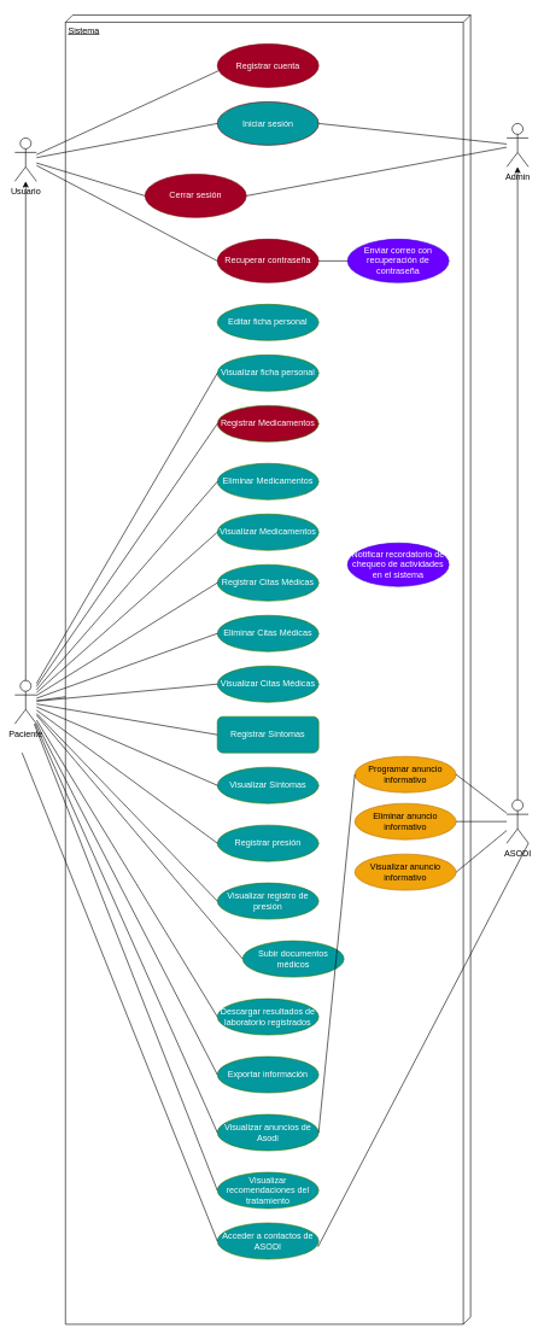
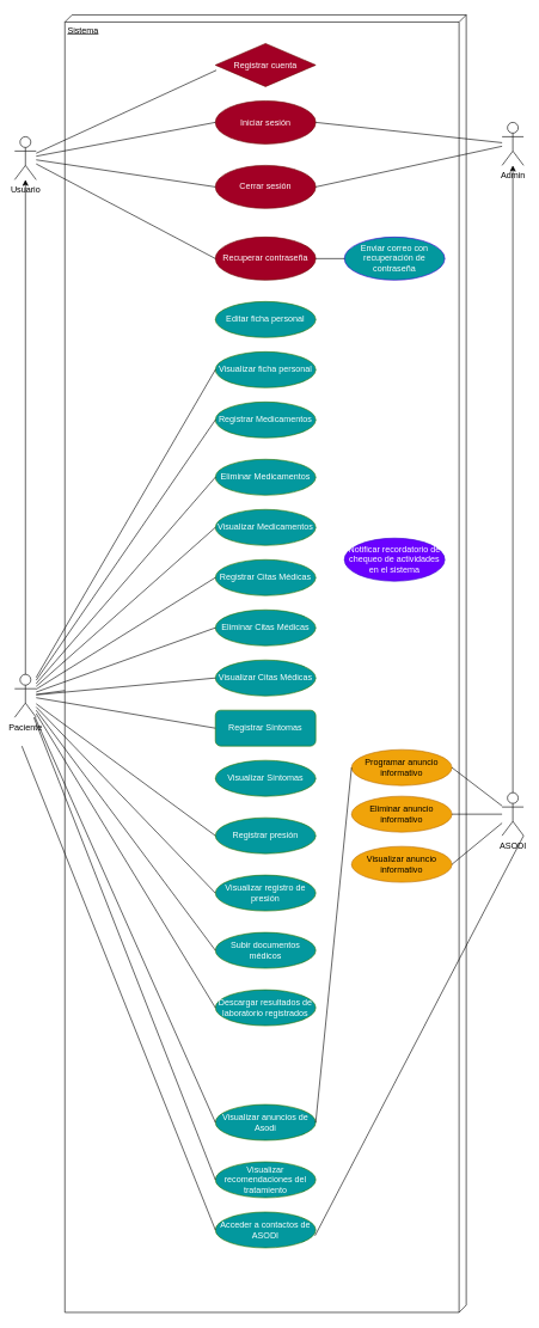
- <mxCell id="4" value="Registrar cuenta" style="ellipse;whiteSpace=wrap;html=1;fillColor=#a20025;strokeColor=#6F0000;fontColor=#ffffff;" vertex="1" parent="1"><mxGeometry x="300" y="60" width="140" height="60" as="geometry" /></mxCell>
+ <mxCell id="4" value="Registrar cuenta" style="rhombus;whiteSpace=wrap;html=1;fillColor=#a20025;strokeColor=#6F0000;fontColor=#ffffff;" vertex="1" parent="1"><mxGeometry x="300" y="60" width="140" height="60" as="geometry" /></mxCell>
- <mxCell id="5" value="Iniciar sesión" style="ellipse;whiteSpace=wrap;html=1;fillColor=#03989e;fontColor=#ffffff;strokeColor=#6F0000;" vertex="1" parent="1"><mxGeometry x="300" y="140" width="140" height="60" as="geometry" /></mxCell>
+ <mxCell id="5" value="Iniciar sesión" style="ellipse;whiteSpace=wrap;html=1;fillColor=#a20025;fontColor=#ffffff;strokeColor=#6F0000;" vertex="1" parent="1"><mxGeometry x="300" y="140" width="140" height="60" as="geometry" /></mxCell>
- <mxCell id="33" value="Cerrar sesión" style="ellipse;whiteSpace=wrap;html=1;fillColor=#a20025;fontColor=#ffffff;strokeColor=#6F0000;" vertex="1" parent="1"><mxGeometry x="200" y="240" width="140" height="60" as="geometry" /></mxCell>
+ <mxCell id="33" value="Cerrar sesión" style="ellipse;whiteSpace=wrap;html=1;fillColor=#a20025;fontColor=#ffffff;strokeColor=#6F0000;" vertex="1" parent="1"><mxGeometry x="300" y="230" width="140" height="60" as="geometry" /></mxCell>
- <mxCell id="18" value="Enviar correo con recuperación de contraseña" style="ellipse;whiteSpace=wrap;html=1;fillColor=#6a00ff;fontColor=#ffffff;strokeColor=#3700CC;" vertex="1" parent="1"><mxGeometry x="480" y="330" width="140" height="60" as="geometry" /></mxCell>
+ <mxCell id="18" value="Enviar correo con recuperación de contraseña" style="ellipse;whiteSpace=wrap;html=1;fillColor=#03989e;fontColor=#ffffff;strokeColor=#3700CC;" vertex="1" parent="1"><mxGeometry x="480" y="330" width="140" height="60" as="geometry" /></mxCell>
- <mxCell id="9" value="Registrar Medicamentos" style="ellipse;whiteSpace=wrap;html=1;fillColor=#a20025;fontColor=#ffffff;strokeColor=#2D7600;" vertex="1" parent="1"><mxGeometry x="300" y="560" width="140" height="50" as="geometry" /></mxCell>
+ <mxCell id="9" value="Registrar Medicamentos" style="ellipse;whiteSpace=wrap;html=1;fillColor=#03989E;fontColor=#ffffff;strokeColor=#2D7600;" vertex="1" parent="1"><mxGeometry x="300" y="560" width="140" height="50" as="geometry" /></mxCell>
- <mxCell id="48" value="" style="endArrow=none;html=1;rounded=0;exitX=0;exitY=0.5;exitDx=0;exitDy=0;" edge="1" parent="1" source="44" target="6"><mxGeometry width="50" height="50" relative="1" as="geometry"><mxPoint x="290" y="930" as="sourcePoint" /><mxPoint x="340" y="880" as="targetPoint" /></mxGeometry></mxCell>
- <mxCell id="25" value="" style="endArrow=none;html=1;rounded=0;entryX=0;entryY=0.5;entryDx=0;entryDy=0;" edge="1" parent="1" source="6" target="12"><mxGeometry width="50" height="50" relative="1" as="geometry"><mxPoint x="240" y="820" as="sourcePoint" /><mxPoint x="290" y="770" as="targetPoint" /></mxGeometry></mxCell>
- <mxCell id="10" value="Subir documentos médicos" style="ellipse;whiteSpace=wrap;html=1;fillColor=#03989E;fontColor=#ffffff;strokeColor=#2D7600;" vertex="1" parent="1"><mxGeometry x="335" y="1300" width="140" height="50" as="geometry" /></mxCell>
+ <mxCell id="10" value="Subir documentos médicos" style="ellipse;whiteSpace=wrap;html=1;fillColor=#03989E;fontColor=#ffffff;strokeColor=#2D7600;" vertex="1" parent="1"><mxGeometry x="300" y="1300" width="140" height="50" as="geometry" /></mxCell>
- <mxCell id="12" value="Exportar información" style="ellipse;whiteSpace=wrap;html=1;fillColor=#03989E;fontColor=#ffffff;strokeColor=#2D7600;" vertex="1" parent="1"><mxGeometry x="300" y="1460" width="140" height="50" as="geometry" /></mxCell>
